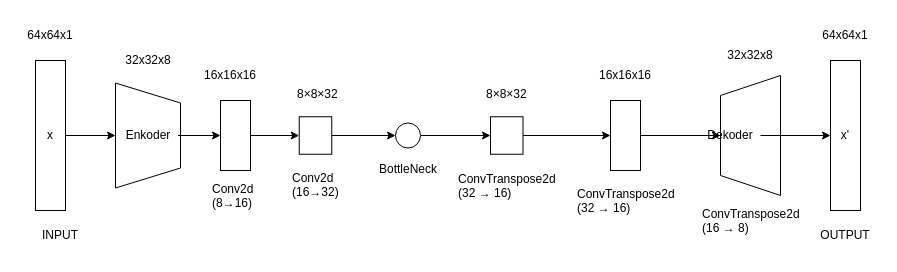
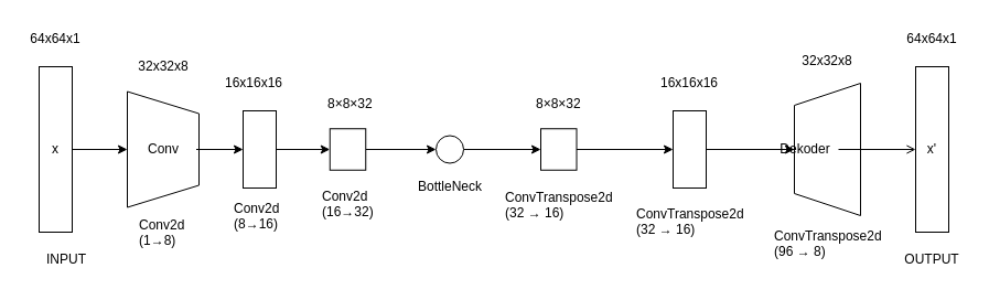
- <mxCell id="7" value="Enkoder" style="text;html=1;align=center;verticalAlign=middle;whiteSpace=wrap;rounded=0;" parent="1" vertex="1"><mxGeometry x="117.5" y="120" width="60" height="30" as="geometry" /></mxCell>
+ <mxCell id="7" value="Conv" style="text;html=1;align=center;verticalAlign=middle;whiteSpace=wrap;rounded=0;" parent="1" vertex="1"><mxGeometry x="117.5" y="120" width="60" height="30" as="geometry" /></mxCell>
- <mxCell id="11" style="edgeStyle=none;html=1;" parent="1" source="12" target="13" edge="1"><mxGeometry relative="1" as="geometry" /></mxCell>
+ <mxCell id="11" style="edgeStyle=none;html=1;endArrow=open;" parent="1" source="12" target="13" edge="1"><mxGeometry relative="1" as="geometry" /></mxCell>
+ <mxCell id="20" value="Conv2d&lt;div&gt;(1→8)&lt;/div&gt;" style="text;whiteSpace=wrap;html=1;" parent="1" vertex="1"><mxGeometry x="123.75" y="190" width="47.5" height="40" as="geometry" /></mxCell>
- <mxCell id="29" value="ConvTranspose2d&lt;div&gt;(16 → 8)&lt;br&gt;&lt;/div&gt;" style="text;whiteSpace=wrap;html=1;" parent="1" vertex="1"><mxGeometry x="700" y="200" width="100" height="40" as="geometry" /></mxCell>
+ <mxCell id="29" value="ConvTranspose2d&lt;div&gt;(96 → 8)&lt;br&gt;&lt;/div&gt;" style="text;whiteSpace=wrap;html=1;" parent="1" vertex="1"><mxGeometry x="700" y="200" width="100" height="40" as="geometry" /></mxCell>
